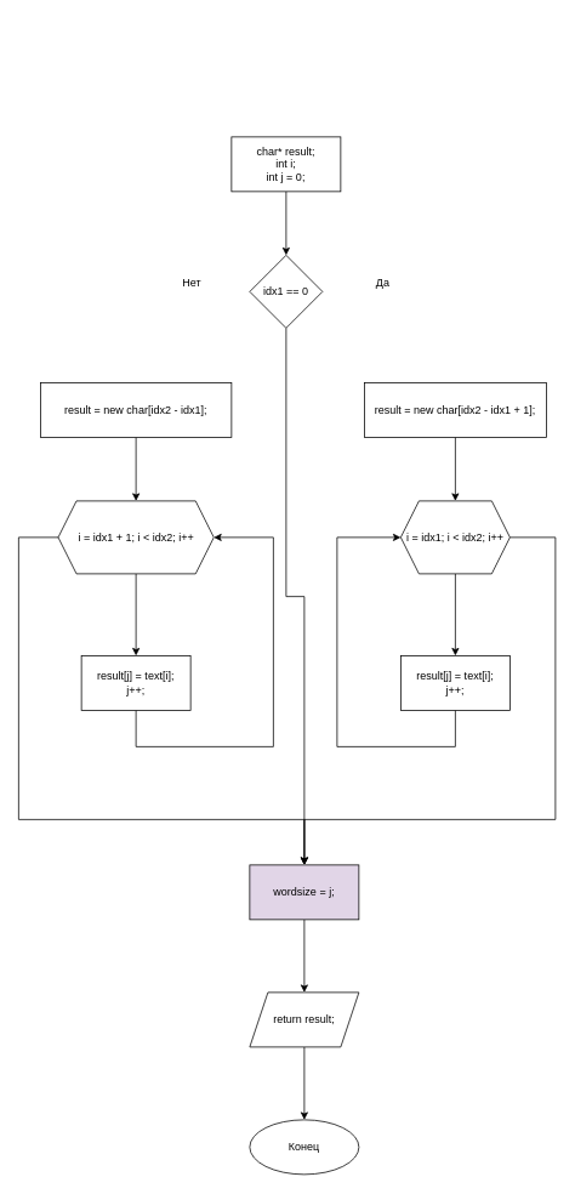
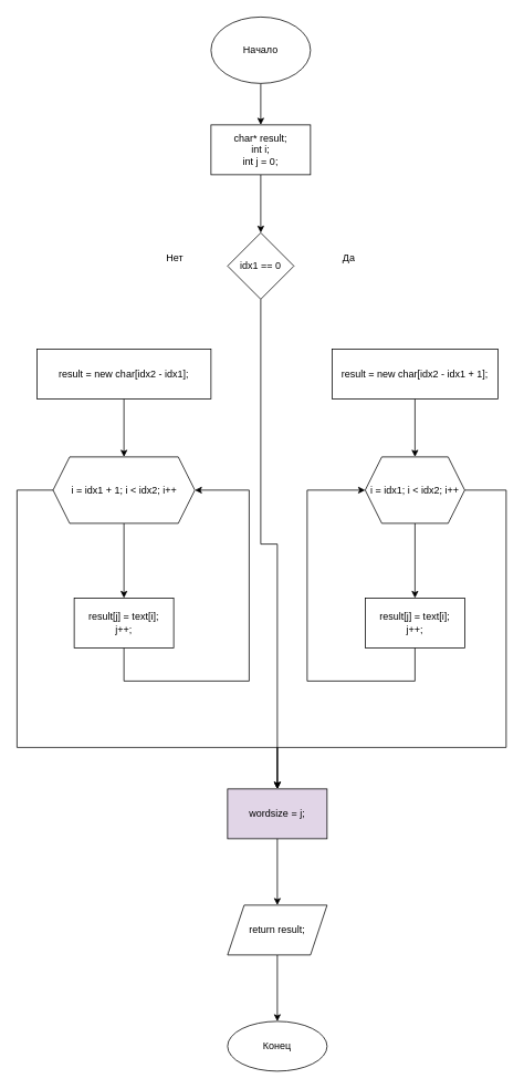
+ <mxCell id="3" value="Начало" style="ellipse;whiteSpace=wrap;html=1;" vertex="1" parent="1"><mxGeometry x="254" y="20" width="120" height="80" as="geometry" /></mxCell>
+ <mxCell id="2" value="" style="edgeStyle=orthogonalEdgeStyle;rounded=0;orthogonalLoop=1;jettySize=auto;html=1;" edge="1" parent="1" source="3" target="5"><mxGeometry relative="1" as="geometry" /></mxCell>
